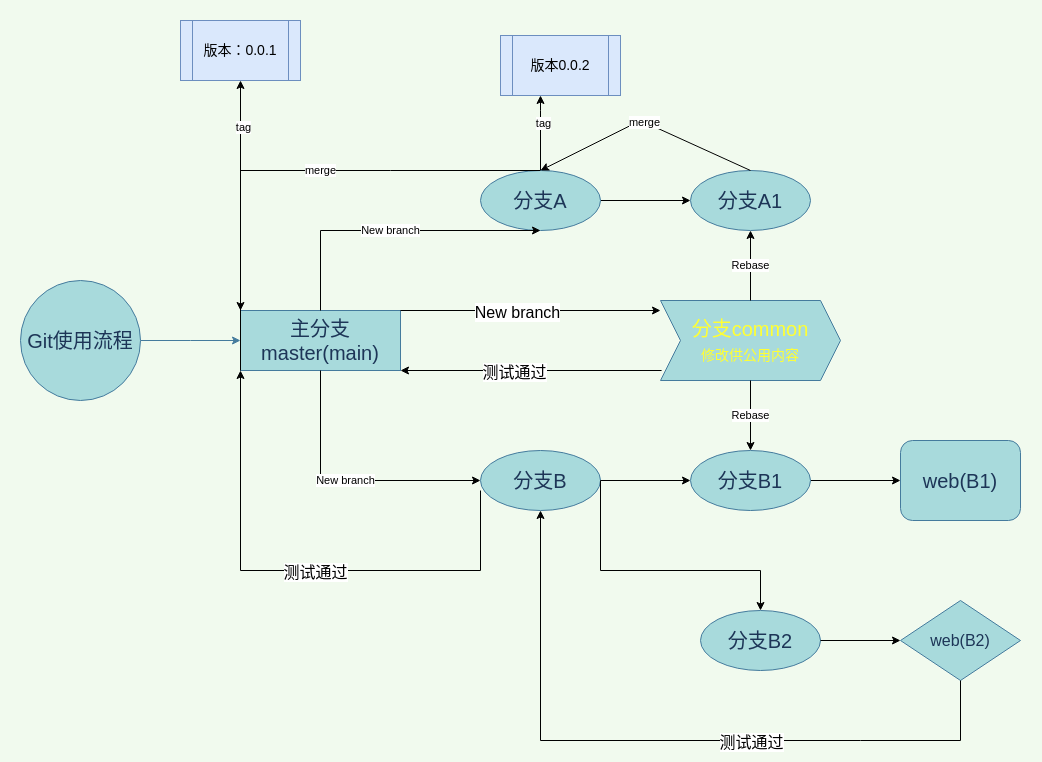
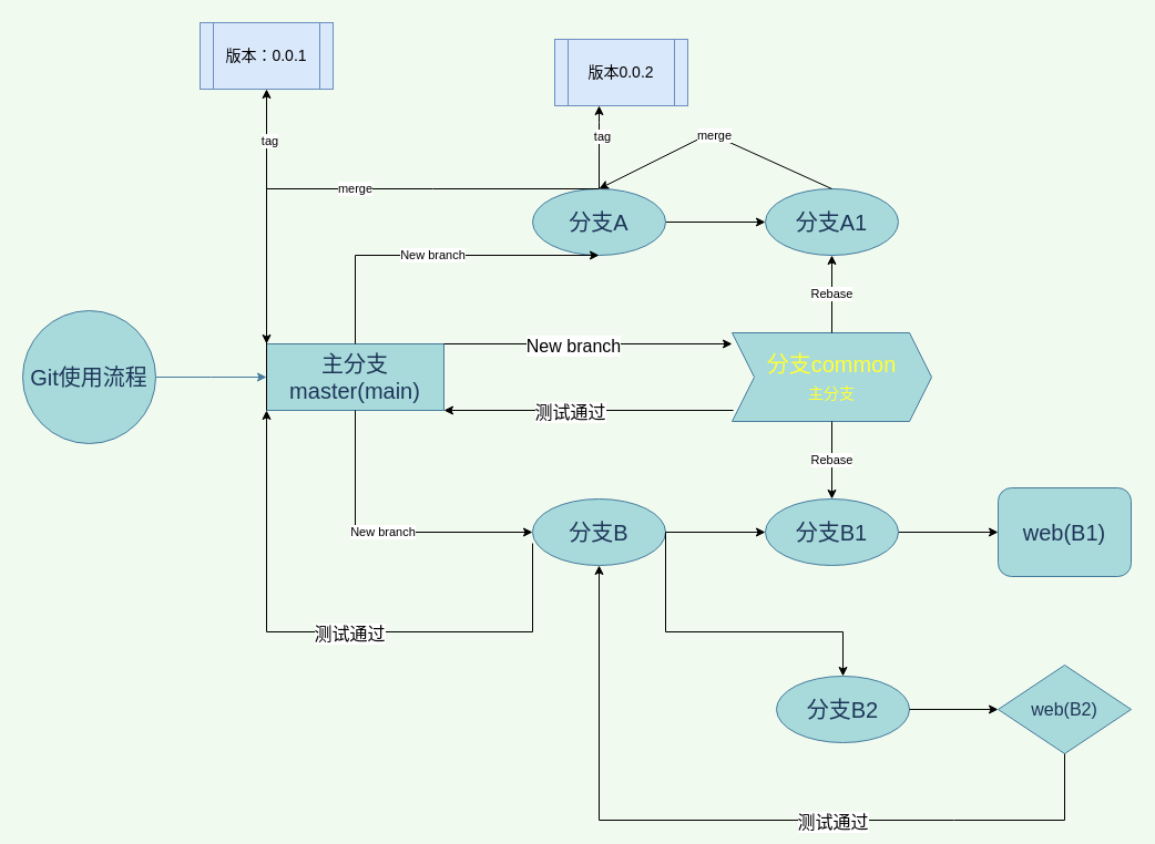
- <mxCell id="10" value="&lt;font style=&quot;&quot;&gt;&lt;font style=&quot;font-size: 20px;&quot;&gt;分支common&lt;/font&gt;&lt;br&gt;&lt;span style=&quot;font-size: 14px;&quot;&gt;修改供公用内容&lt;/span&gt;&lt;/font&gt;" style="shape=step;perimeter=stepPerimeter;whiteSpace=wrap;html=1;fixedSize=1;fontSize=20;fillColor=#A8DADC;strokeColor=#457B9D;fontColor=#FFFF33;rounded=0;shadow=0;" parent="1" vertex="1"><mxGeometry x="660" y="300" width="180" height="80" as="geometry" /></mxCell>
+ <mxCell id="10" value="&lt;font style=&quot;&quot;&gt;&lt;font style=&quot;font-size: 20px;&quot;&gt;分支common&lt;/font&gt;&lt;br&gt;&lt;span style=&quot;font-size: 14px;&quot;&gt;主分支&lt;/span&gt;&lt;/font&gt;" style="shape=step;perimeter=stepPerimeter;whiteSpace=wrap;html=1;fixedSize=1;fontSize=20;fillColor=#A8DADC;strokeColor=#457B9D;fontColor=#FFFF33;rounded=0;shadow=0;" parent="1" vertex="1"><mxGeometry x="660" y="300" width="180" height="80" as="geometry" /></mxCell>
